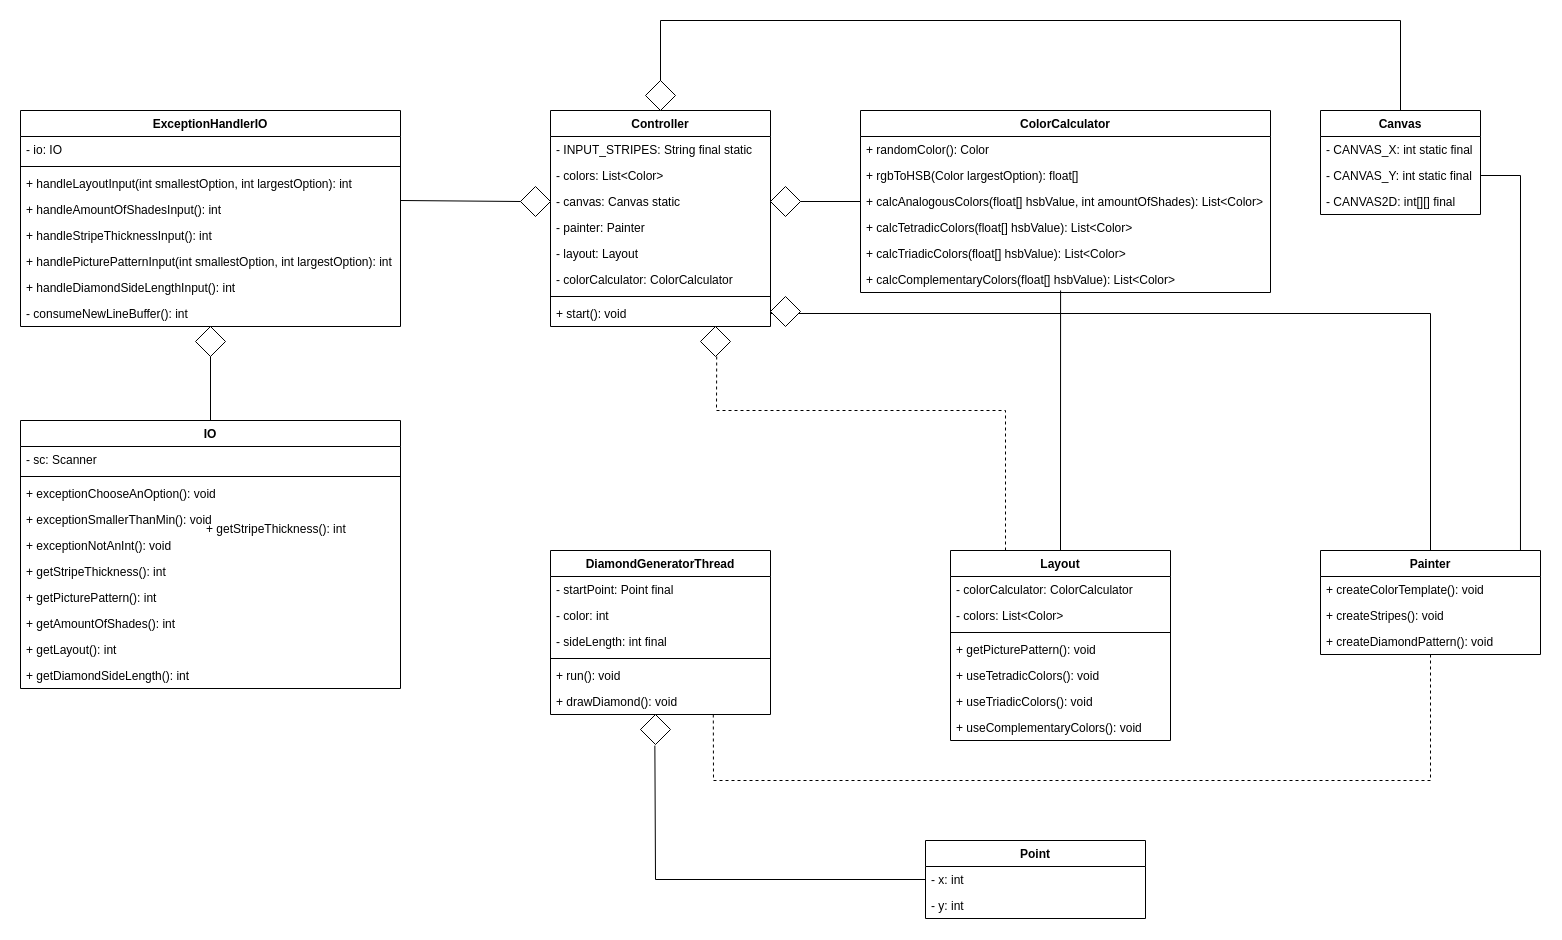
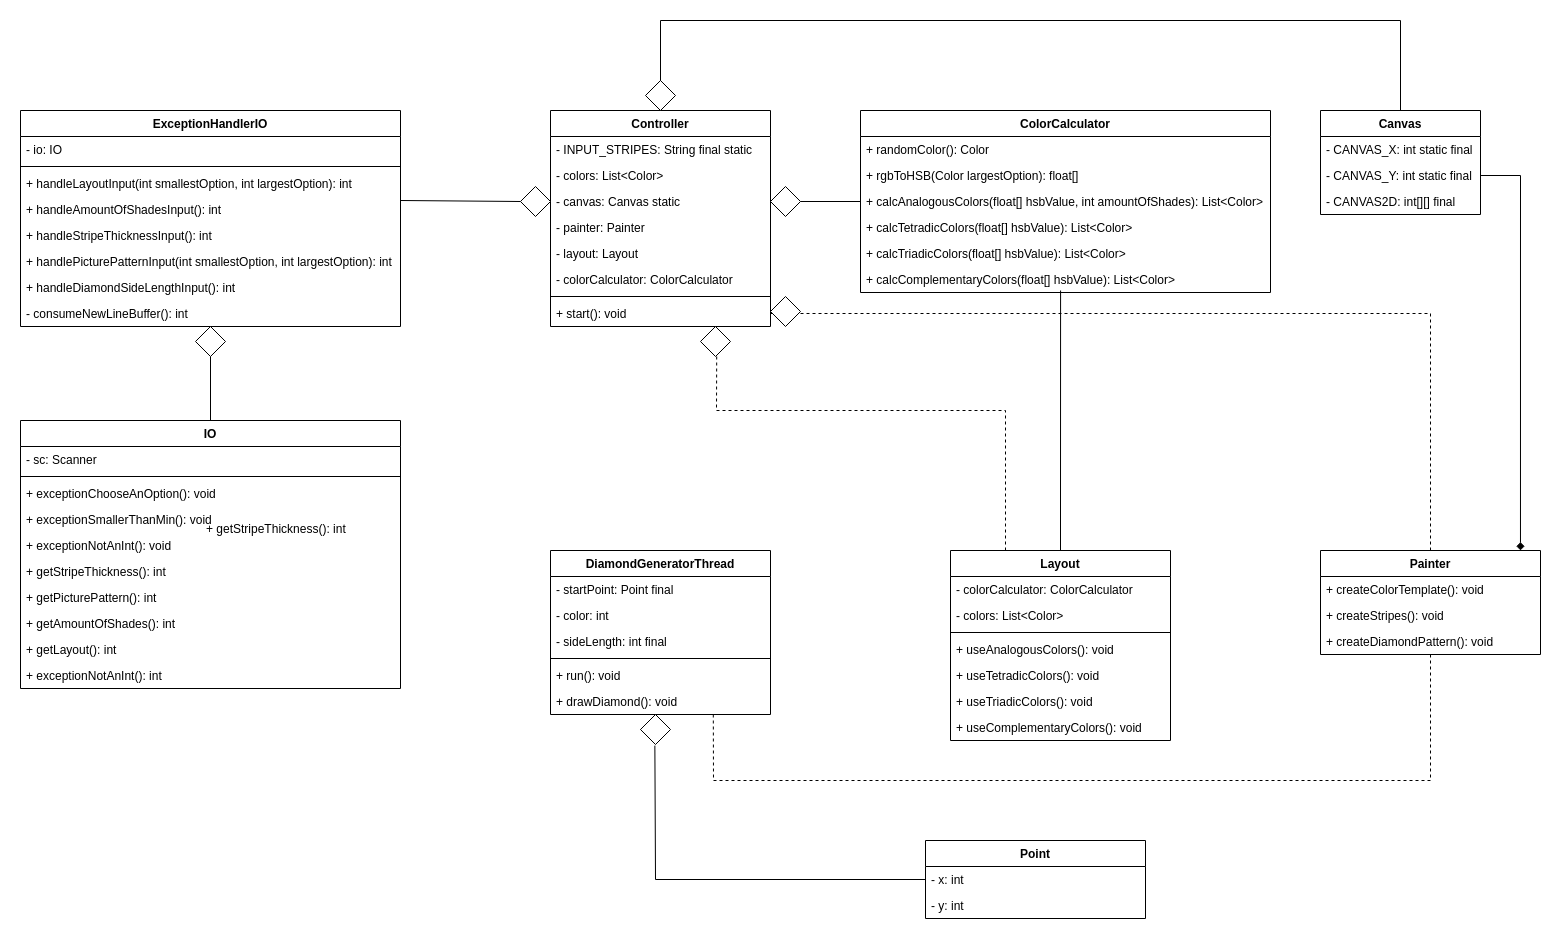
- <mxCell id="55" value="" style="endArrow=none;html=1;rounded=0;exitX=0.5;exitY=0;exitDx=0;exitDy=0;entryX=1;entryY=0.5;entryDx=0;entryDy=0;" parent="1" source="37" target="10" edge="1"><mxGeometry width="50" height="50" relative="1" as="geometry"><mxPoint x="1530" y="450" as="sourcePoint" /><mxPoint x="790" y="450" as="targetPoint" /><Array as="points"><mxPoint x="1430" y="313" /></Array></mxGeometry></mxCell>
+ <mxCell id="55" value="" style="endArrow=none;html=1;rounded=0;exitX=0.5;exitY=0;exitDx=0;exitDy=0;entryX=1;entryY=0.5;entryDx=0;entryDy=0;dashed=1;" parent="1" source="37" target="10" edge="1"><mxGeometry width="50" height="50" relative="1" as="geometry"><mxPoint x="1530" y="450" as="sourcePoint" /><mxPoint x="790" y="450" as="targetPoint" /><Array as="points"><mxPoint x="1430" y="313" /></Array></mxGeometry></mxCell>
- <mxCell id="58" value="" style="endArrow=none;html=1;rounded=0;entryX=0.909;entryY=0;entryDx=0;entryDy=0;exitX=1;exitY=0.5;exitDx=0;exitDy=0;entryPerimeter=0;" parent="1" source="20" target="37" edge="1"><mxGeometry width="50" height="50" relative="1" as="geometry"><mxPoint x="1440" y="664" as="sourcePoint" /><mxPoint x="722.8" y="723.87" as="targetPoint" /><Array as="points"><mxPoint x="1520" y="175" /></Array></mxGeometry></mxCell>
+ <mxCell id="58" value="" style="endArrow=diamond;html=1;rounded=0;entryX=0.909;entryY=0;entryDx=0;entryDy=0;exitX=1;exitY=0.5;exitDx=0;exitDy=0;entryPerimeter=0;" parent="1" source="20" target="37" edge="1"><mxGeometry width="50" height="50" relative="1" as="geometry"><mxPoint x="1440" y="664" as="sourcePoint" /><mxPoint x="722.8" y="723.87" as="targetPoint" /><Array as="points"><mxPoint x="1520" y="175" /></Array></mxGeometry></mxCell>
- <mxCell id="33" value="+ getPicturePattern(): void" style="text;strokeColor=none;fillColor=none;align=left;verticalAlign=top;spacingLeft=4;spacingRight=4;overflow=hidden;rotatable=0;points=[[0,0.5],[1,0.5]];portConstraint=eastwest;" parent="29" vertex="1"><mxGeometry y="86" width="220" height="26" as="geometry" /></mxCell>
+ <mxCell id="33" value="+ useAnalogousColors(): void" style="text;strokeColor=none;fillColor=none;align=left;verticalAlign=top;spacingLeft=4;spacingRight=4;overflow=hidden;rotatable=0;points=[[0,0.5],[1,0.5]];portConstraint=eastwest;" parent="29" vertex="1"><mxGeometry y="86" width="220" height="26" as="geometry" /></mxCell>
- <mxCell id="78" value="+ getDiamondSideLength(): int" style="text;strokeColor=none;fillColor=none;align=left;verticalAlign=top;spacingLeft=4;spacingRight=4;overflow=hidden;rotatable=0;points=[[0,0.5],[1,0.5]];portConstraint=eastwest;" vertex="1" parent="68"><mxGeometry y="242" width="380" height="26" as="geometry" /></mxCell>
+ <mxCell id="78" value="+ exceptionNotAnInt(): int" style="text;strokeColor=none;fillColor=none;align=left;verticalAlign=top;spacingLeft=4;spacingRight=4;overflow=hidden;rotatable=0;points=[[0,0.5],[1,0.5]];portConstraint=eastwest;" vertex="1" parent="68"><mxGeometry y="242" width="380" height="26" as="geometry" /></mxCell>
